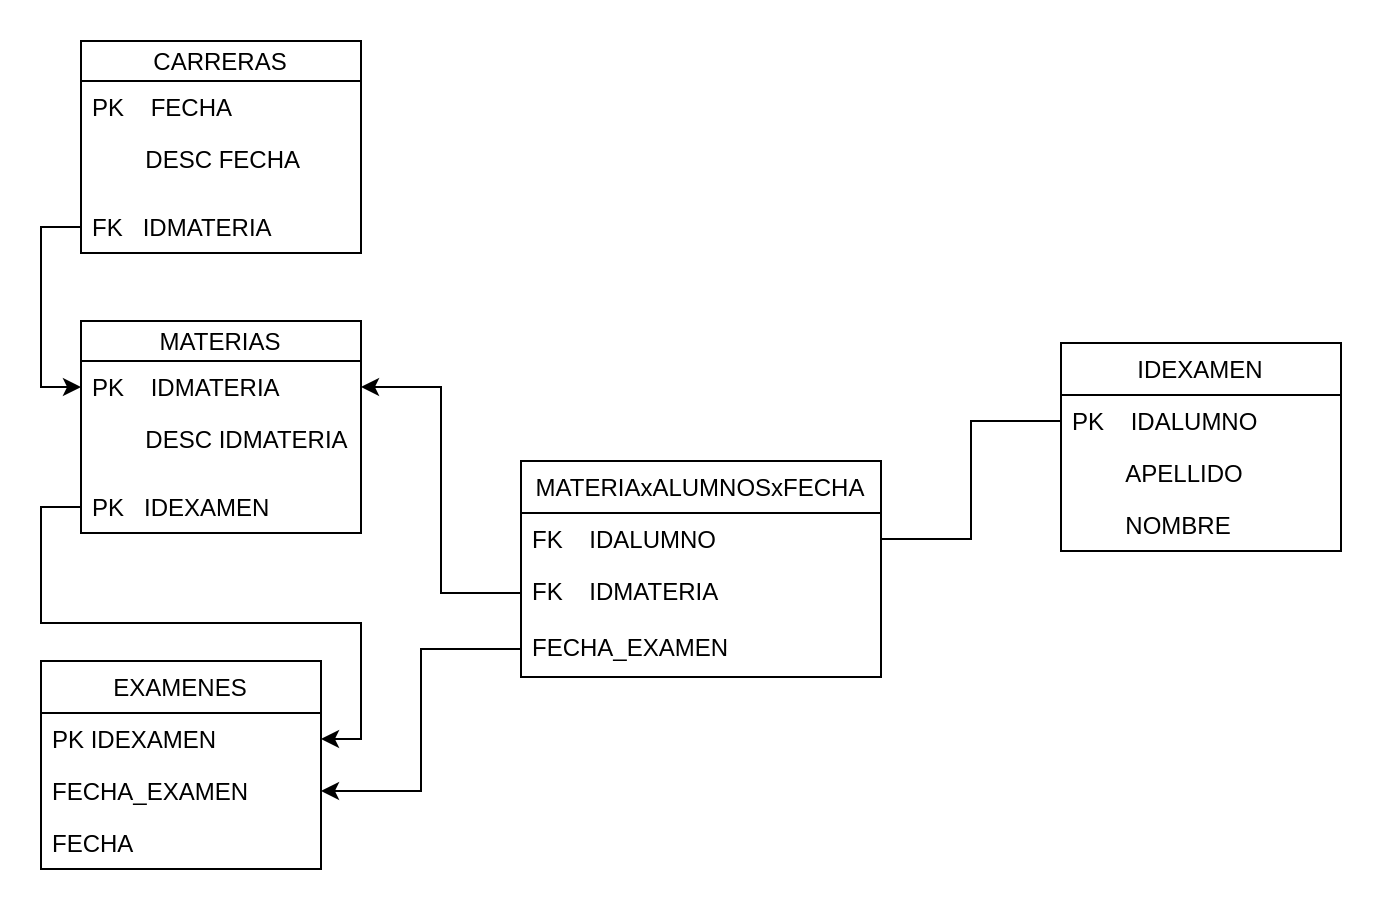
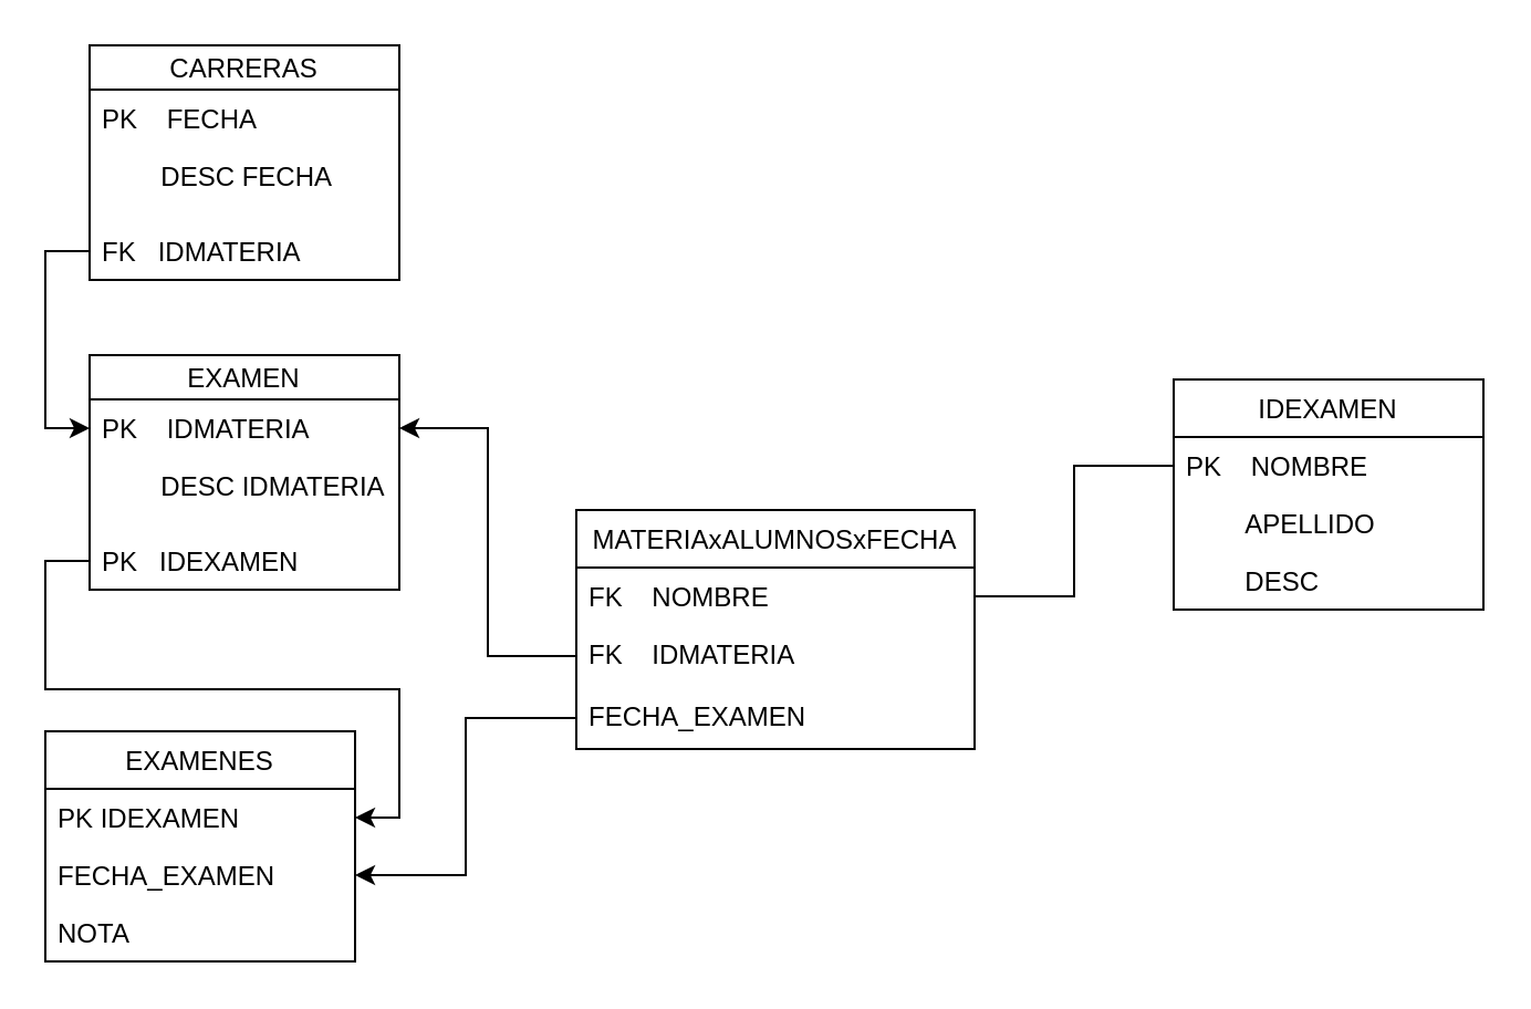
- <mxCell id="15" value="MATERIAS" style="swimlane;fontStyle=0;childLayout=stackLayout;horizontal=1;startSize=20;fillColor=none;horizontalStack=0;resizeParent=1;resizeParentMax=0;resizeLast=0;collapsible=1;marginBottom=0;" vertex="1" parent="1"><mxGeometry x="40" y="160" width="140" height="106" as="geometry" /></mxCell>
+ <mxCell id="15" value="EXAMEN" style="swimlane;fontStyle=0;childLayout=stackLayout;horizontal=1;startSize=20;fillColor=none;horizontalStack=0;resizeParent=1;resizeParentMax=0;resizeLast=0;collapsible=1;marginBottom=0;" vertex="1" parent="1"><mxGeometry x="40" y="160" width="140" height="106" as="geometry" /></mxCell>
- <mxCell id="7" value="PK    IDALUMNO" style="text;strokeColor=none;fillColor=none;align=left;verticalAlign=top;spacingLeft=4;spacingRight=4;overflow=hidden;rotatable=0;points=[[0,0.5],[1,0.5]];portConstraint=eastwest;" vertex="1" parent="6"><mxGeometry y="26" width="140" height="26" as="geometry" /></mxCell>
+ <mxCell id="7" value="PK    NOMBRE" style="text;strokeColor=none;fillColor=none;align=left;verticalAlign=top;spacingLeft=4;spacingRight=4;overflow=hidden;rotatable=0;points=[[0,0.5],[1,0.5]];portConstraint=eastwest;" vertex="1" parent="6"><mxGeometry y="26" width="140" height="26" as="geometry" /></mxCell>
- <mxCell id="9" value="        NOMBRE" style="text;strokeColor=none;fillColor=none;align=left;verticalAlign=top;spacingLeft=4;spacingRight=4;overflow=hidden;rotatable=0;points=[[0,0.5],[1,0.5]];portConstraint=eastwest;" vertex="1" parent="6"><mxGeometry y="78" width="140" height="26" as="geometry" /></mxCell>
+ <mxCell id="9" value="        DESC" style="text;strokeColor=none;fillColor=none;align=left;verticalAlign=top;spacingLeft=4;spacingRight=4;overflow=hidden;rotatable=0;points=[[0,0.5],[1,0.5]];portConstraint=eastwest;" vertex="1" parent="6"><mxGeometry y="78" width="140" height="26" as="geometry" /></mxCell>
- <mxCell id="20" value="FK    IDALUMNO" style="text;strokeColor=none;fillColor=none;align=left;verticalAlign=top;spacingLeft=4;spacingRight=4;overflow=hidden;rotatable=0;points=[[0,0.5],[1,0.5]];portConstraint=eastwest;" vertex="1" parent="19"><mxGeometry y="26" width="180" height="26" as="geometry" /></mxCell>
+ <mxCell id="20" value="FK    NOMBRE" style="text;strokeColor=none;fillColor=none;align=left;verticalAlign=top;spacingLeft=4;spacingRight=4;overflow=hidden;rotatable=0;points=[[0,0.5],[1,0.5]];portConstraint=eastwest;" vertex="1" parent="19"><mxGeometry y="26" width="180" height="26" as="geometry" /></mxCell>
- <mxCell id="5" value="FECHA" style="text;strokeColor=none;fillColor=none;align=left;verticalAlign=top;spacingLeft=4;spacingRight=4;overflow=hidden;rotatable=0;points=[[0,0.5],[1,0.5]];portConstraint=eastwest;" vertex="1" parent="2"><mxGeometry y="78" width="140" height="26" as="geometry" /></mxCell>
+ <mxCell id="5" value="NOTA" style="text;strokeColor=none;fillColor=none;align=left;verticalAlign=top;spacingLeft=4;spacingRight=4;overflow=hidden;rotatable=0;points=[[0,0.5],[1,0.5]];portConstraint=eastwest;" vertex="1" parent="2"><mxGeometry y="78" width="140" height="26" as="geometry" /></mxCell>
